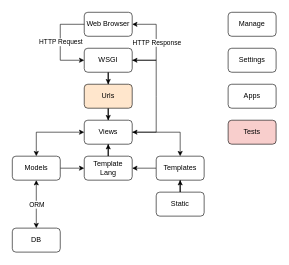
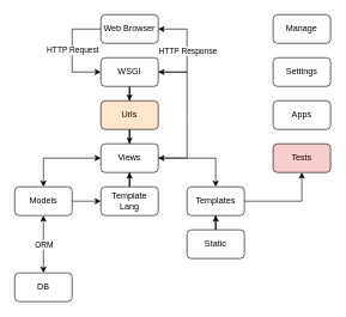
- <mxCell id="10" style="edgeStyle=orthogonalEdgeStyle;rounded=0;orthogonalLoop=1;jettySize=auto;html=1;entryX=1;entryY=0.5;entryDx=0;entryDy=0;" edge="1" parent="1" source="11" target="9"><mxGeometry relative="1" as="geometry" /></mxCell>
+ <mxCell id="10" style="edgeStyle=orthogonalEdgeStyle;rounded=0;orthogonalLoop=1;jettySize=auto;html=1;" edge="1" parent="1" source="11" target="20"><mxGeometry relative="1" as="geometry" /></mxCell>
